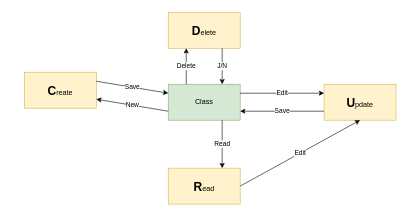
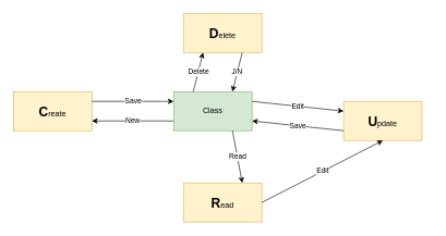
- <mxCell id="4" value="&lt;font style=&quot;font-size: 20px&quot;&gt;&lt;b&gt;C&lt;/b&gt;&lt;/font&gt;reate" style="rounded=0;whiteSpace=wrap;html=1;fillColor=#fff2cc;strokeColor=#d6b656;" parent="1" vertex="1"><mxGeometry x="40" y="120" width="120" height="60" as="geometry" /></mxCell>
+ <mxCell id="4" value="&lt;font style=&quot;font-size: 20px&quot;&gt;&lt;b&gt;C&lt;/b&gt;&lt;/font&gt;reate" style="rounded=0;whiteSpace=wrap;html=1;fillColor=#fff2cc;strokeColor=#d6b656;" parent="1" vertex="1"><mxGeometry x="20" y="140" width="120" height="60" as="geometry" /></mxCell>
- <mxCell id="6" value="Class" style="rounded=0;whiteSpace=wrap;html=1;fillColor=#d5e8d4;strokeColor=#82b366;" vertex="1" parent="1"><mxGeometry x="280" y="140" width="120" height="60" as="geometry" /></mxCell>
+ <mxCell id="6" value="Class" style="rounded=0;whiteSpace=wrap;html=1;fillColor=#d5e8d4;strokeColor=#82b366;" vertex="1" parent="1"><mxGeometry x="265" y="140" width="120" height="60" as="geometry" /></mxCell>
- <mxCell id="5" value="&lt;b&gt;&lt;font style=&quot;font-size: 20px&quot;&gt;U&lt;/font&gt;&lt;/b&gt;pdate" style="rounded=0;whiteSpace=wrap;html=1;fillColor=#fff2cc;strokeColor=#d6b656;" parent="1" vertex="1"><mxGeometry x="540" y="140" width="120" height="60" as="geometry" /></mxCell>
+ <mxCell id="5" value="&lt;b&gt;&lt;font style=&quot;font-size: 20px&quot;&gt;U&lt;/font&gt;&lt;/b&gt;pdate" style="rounded=0;whiteSpace=wrap;html=1;fillColor=#fff2cc;strokeColor=#d6b656;" parent="1" vertex="1"><mxGeometry x="525" y="155" width="120" height="60" as="geometry" /></mxCell>
